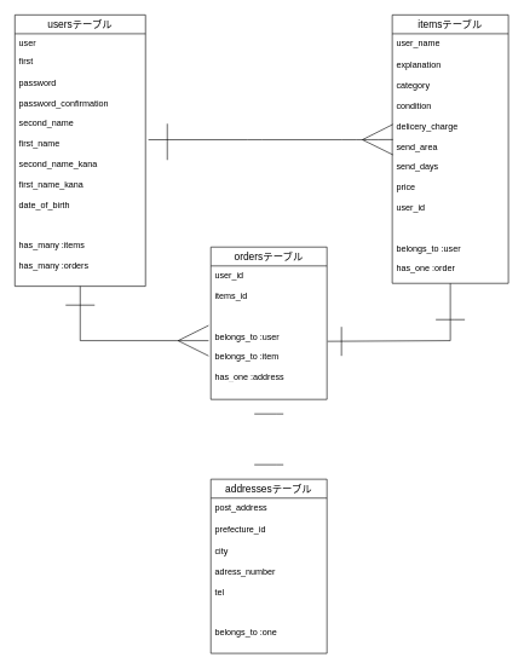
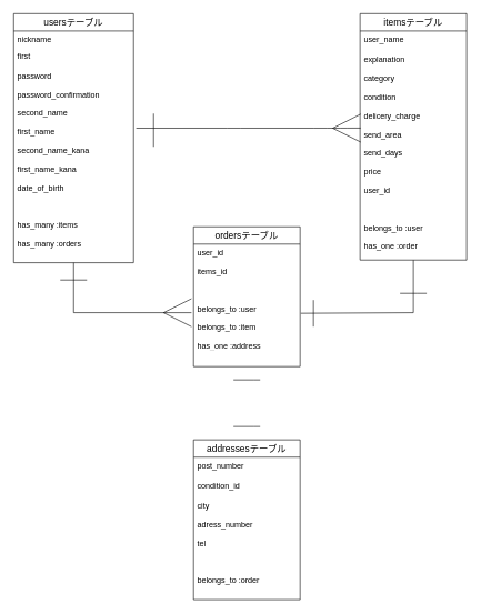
- <mxCell id="4" value="user&#10;" style="text;strokeColor=none;fillColor=none;spacingLeft=4;spacingRight=4;overflow=hidden;rotatable=0;points=[[0,0.5],[1,0.5]];portConstraint=eastwest;fontSize=12;" parent="3" vertex="1"><mxGeometry y="26" width="180" height="24" as="geometry" /></mxCell>
+ <mxCell id="4" value="nickname&#10;" style="text;strokeColor=none;fillColor=none;spacingLeft=4;spacingRight=4;overflow=hidden;rotatable=0;points=[[0,0.5],[1,0.5]];portConstraint=eastwest;fontSize=12;" parent="3" vertex="1"><mxGeometry y="26" width="180" height="24" as="geometry" /></mxCell>
- <mxCell id="18" value="post_address" style="text;strokeColor=none;fillColor=none;spacingLeft=4;spacingRight=4;overflow=hidden;rotatable=0;points=[[0,0.5],[1,0.5]];portConstraint=eastwest;fontSize=12;" vertex="1" parent="17"><mxGeometry y="26" width="160" height="30" as="geometry" /></mxCell>
+ <mxCell id="18" value="post_number" style="text;strokeColor=none;fillColor=none;spacingLeft=4;spacingRight=4;overflow=hidden;rotatable=0;points=[[0,0.5],[1,0.5]];portConstraint=eastwest;fontSize=12;" vertex="1" parent="17"><mxGeometry y="26" width="160" height="30" as="geometry" /></mxCell>
- <mxCell id="19" value="prefecture_id" style="text;strokeColor=none;fillColor=none;spacingLeft=4;spacingRight=4;overflow=hidden;rotatable=0;points=[[0,0.5],[1,0.5]];portConstraint=eastwest;fontSize=12;" vertex="1" parent="17"><mxGeometry y="56" width="160" height="30" as="geometry" /></mxCell>
+ <mxCell id="19" value="condition_id" style="text;strokeColor=none;fillColor=none;spacingLeft=4;spacingRight=4;overflow=hidden;rotatable=0;points=[[0,0.5],[1,0.5]];portConstraint=eastwest;fontSize=12;" vertex="1" parent="17"><mxGeometry y="56" width="160" height="30" as="geometry" /></mxCell>
- <mxCell id="20" value="city&#10;&#10;adress_number&#10;&#10;tel&#10;&#10;&#10;&#10;belongs_to :one" style="text;strokeColor=none;fillColor=none;spacingLeft=4;spacingRight=4;overflow=hidden;rotatable=0;points=[[0,0.5],[1,0.5]];portConstraint=eastwest;fontSize=12;" vertex="1" parent="17"><mxGeometry y="86" width="160" height="154" as="geometry" /></mxCell>
+ <mxCell id="20" value="city&#10;&#10;adress_number&#10;&#10;tel&#10;&#10;&#10;&#10;belongs_to :order" style="text;strokeColor=none;fillColor=none;spacingLeft=4;spacingRight=4;overflow=hidden;rotatable=0;points=[[0,0.5],[1,0.5]];portConstraint=eastwest;fontSize=12;" vertex="1" parent="17"><mxGeometry y="86" width="160" height="154" as="geometry" /></mxCell>
